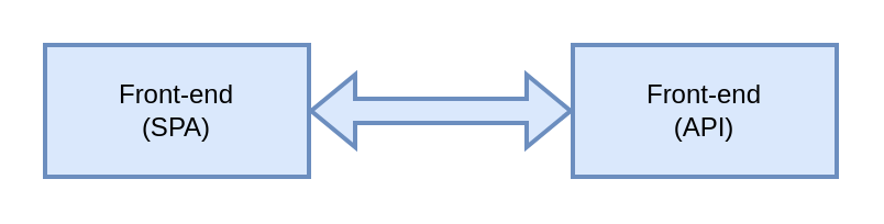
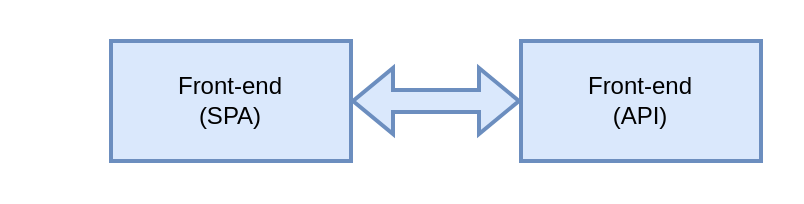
- <mxCell id="3" value="Front-end&lt;br&gt;(SPA)" style="rounded=0;whiteSpace=wrap;html=1;fillColor=#dae8fc;strokeColor=#6c8ebf;strokeWidth=2;" vertex="1" parent="1"><mxGeometry x="20" y="20" width="120" height="60" as="geometry" /></mxCell>
+ <mxCell id="3" value="Front-end&lt;br&gt;(SPA)" style="rounded=0;whiteSpace=wrap;html=1;fillColor=#dae8fc;strokeColor=#6c8ebf;strokeWidth=2;" vertex="1" parent="1"><mxGeometry x="55" y="20" width="120" height="60" as="geometry" /></mxCell>
